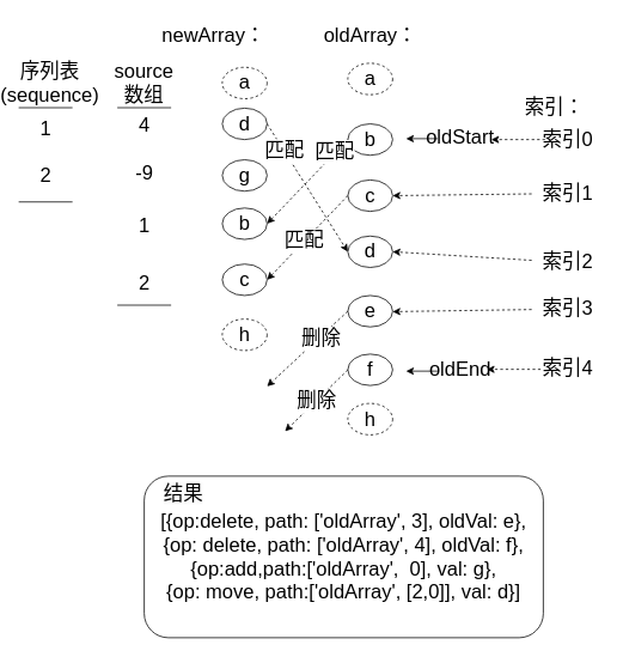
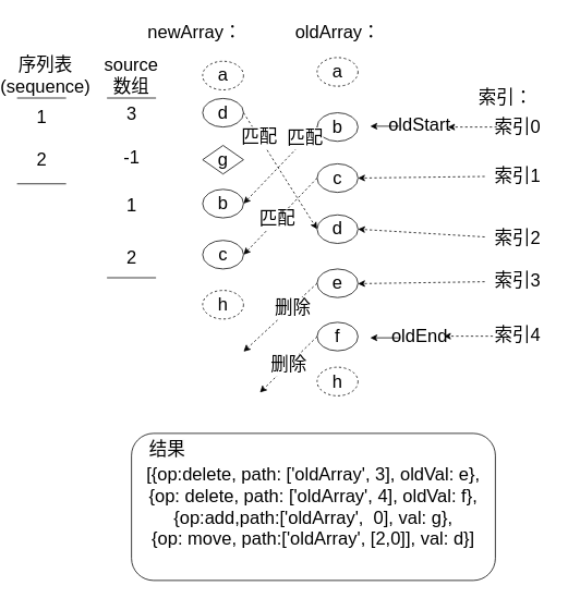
- <mxCell id="43" value="4" style="text;html=1;align=center;verticalAlign=middle;resizable=0;points=[];autosize=1;strokeColor=none;fillColor=none;fontSize=22;" parent="1" vertex="1"><mxGeometry x="140" y="120" width="40" height="40" as="geometry" /></mxCell>
+ <mxCell id="43" value="3" style="text;html=1;align=center;verticalAlign=middle;resizable=0;points=[];autosize=1;strokeColor=none;fillColor=none;fontSize=22;" parent="1" vertex="1"><mxGeometry x="140" y="120" width="40" height="40" as="geometry" /></mxCell>
- <mxCell id="44" value="-9" style="text;html=1;align=center;verticalAlign=middle;resizable=0;points=[];autosize=1;strokeColor=none;fillColor=none;fontSize=22;" parent="1" vertex="1"><mxGeometry x="140" y="173" width="40" height="40" as="geometry" /></mxCell>
+ <mxCell id="44" value="-1" style="text;html=1;align=center;verticalAlign=middle;resizable=0;points=[];autosize=1;strokeColor=none;fillColor=none;fontSize=22;" parent="1" vertex="1"><mxGeometry x="140" y="173" width="40" height="40" as="geometry" /></mxCell>
- <mxCell id="14" value="g" style="ellipse;whiteSpace=wrap;html=1;fontSize=22;" parent="1" vertex="1"><mxGeometry x="247" y="177.5" width="50" height="35" as="geometry" /></mxCell>
+ <mxCell id="14" value="g" style="rhombus;whiteSpace=wrap;html=1;fontSize=22;" parent="1" vertex="1"><mxGeometry x="247" y="177.5" width="50" height="35" as="geometry" /></mxCell>
